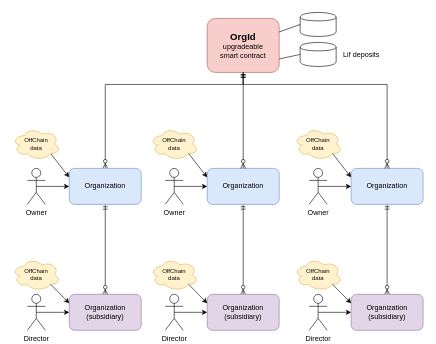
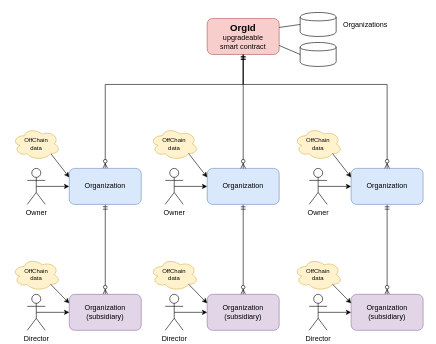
+ <mxCell id="43" value="Organizations" style="text;html=1;strokeColor=none;fillColor=none;align=left;verticalAlign=middle;whiteSpace=wrap;rounded=0;" vertex="1" parent="1"><mxGeometry x="570" y="30" width="85" height="20" as="geometry" /></mxCell>
- <mxCell id="4" value="&lt;b&gt;&lt;font style=&quot;font-size: 16px&quot;&gt;OrgId&lt;/font&gt;&lt;/b&gt;&lt;br&gt;upgradeable&lt;br&gt;smart contract" style="rounded=1;whiteSpace=wrap;html=1;fillColor=#f8cecc;strokeColor=#b85450;" vertex="1" parent="1"><mxGeometry x="345" y="30" width="120" height="90" as="geometry" /></mxCell>
+ <mxCell id="4" value="&lt;b&gt;&lt;font style=&quot;font-size: 16px&quot;&gt;OrgId&lt;/font&gt;&lt;/b&gt;&lt;br&gt;upgradeable&lt;br&gt;smart contract" style="rounded=1;whiteSpace=wrap;html=1;fillColor=#f8cecc;strokeColor=#b85450;" vertex="1" parent="1"><mxGeometry x="345" y="30" width="120" height="60" as="geometry" /></mxCell>
- <mxCell id="44" value="Lif deposits" style="text;html=1;strokeColor=none;fillColor=none;align=left;verticalAlign=middle;whiteSpace=wrap;rounded=0;" vertex="1" parent="1"><mxGeometry x="570" y="80" width="85" height="20" as="geometry" /></mxCell>
